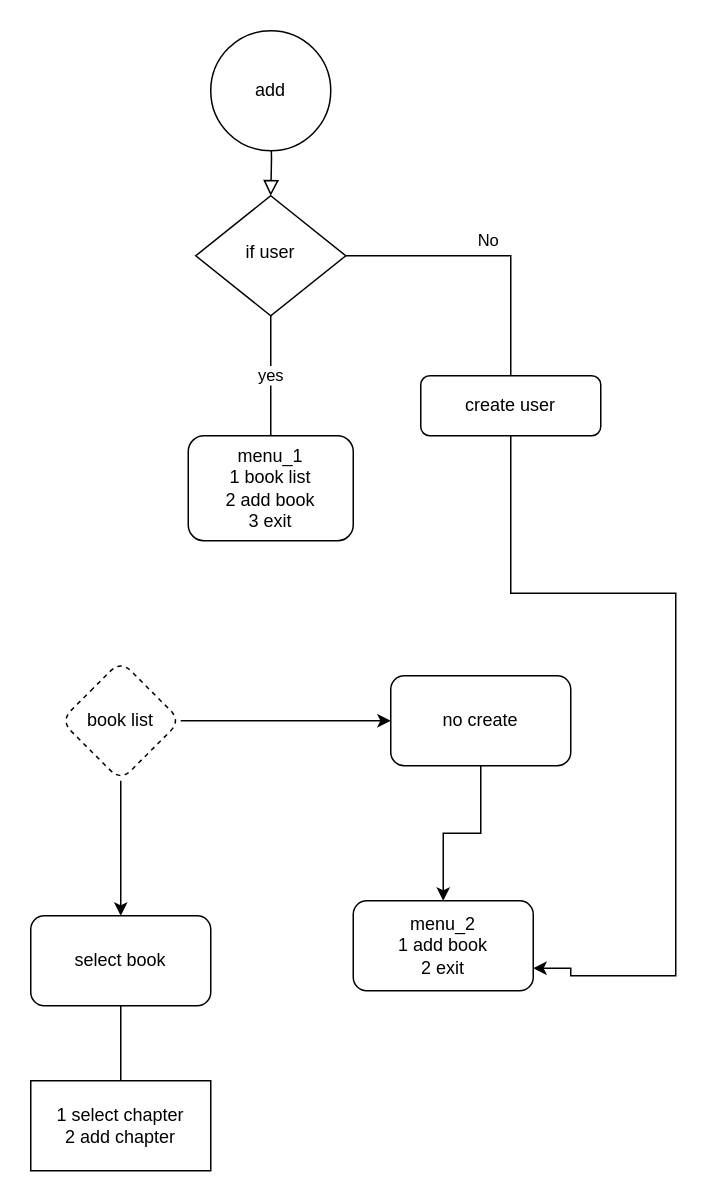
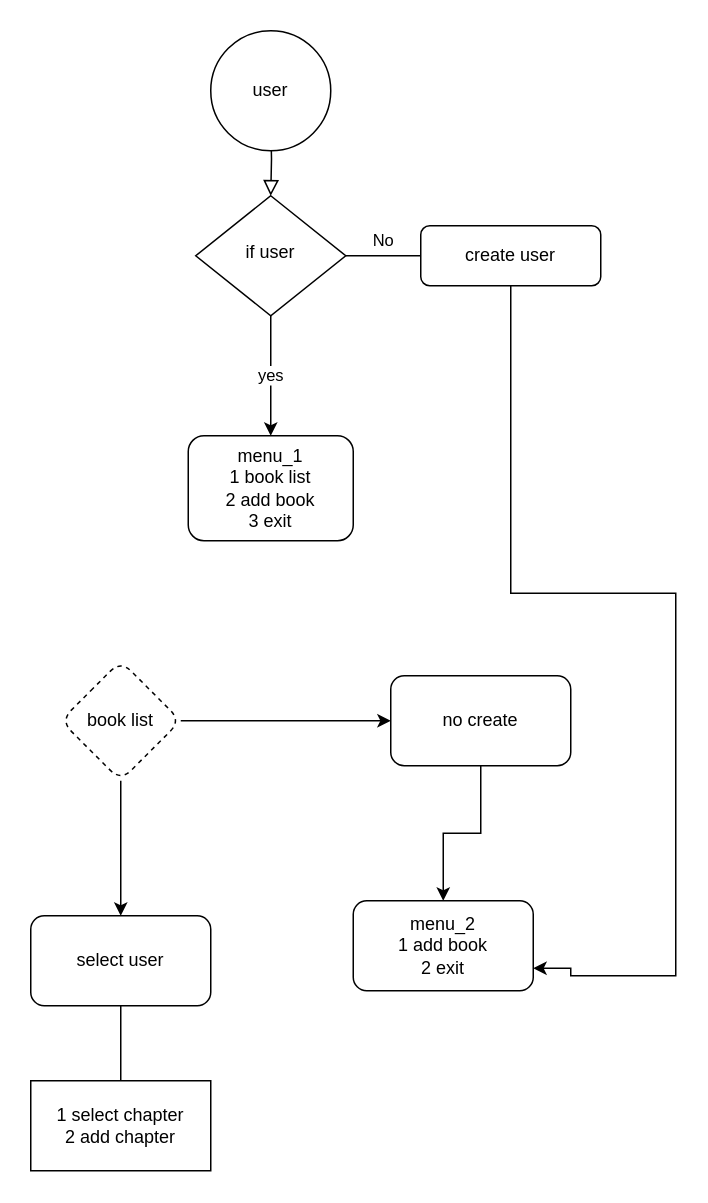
- <mxCell id="17" value="add&lt;br&gt;" style="ellipse;whiteSpace=wrap;html=1;" vertex="1" parent="1"><mxGeometry x="140" y="20" width="80" height="80" as="geometry" /></mxCell>
+ <mxCell id="17" value="user&lt;br&gt;" style="ellipse;whiteSpace=wrap;html=1;" vertex="1" parent="1"><mxGeometry x="140" y="20" width="80" height="80" as="geometry" /></mxCell>
- <mxCell id="7" value="create user" style="rounded=1;whiteSpace=wrap;html=1;fontSize=12;glass=0;strokeWidth=1;shadow=0;" parent="1" vertex="1"><mxGeometry x="280" y="250" width="120" height="40" as="geometry" /></mxCell>
+ <mxCell id="7" value="create user" style="rounded=1;whiteSpace=wrap;html=1;fontSize=12;glass=0;strokeWidth=1;shadow=0;" parent="1" vertex="1"><mxGeometry x="280" y="150" width="120" height="40" as="geometry" /></mxCell>
- <mxCell id="4" value="yes&lt;br&gt;" style="edgeStyle=orthogonalEdgeStyle;rounded=0;orthogonalLoop=1;jettySize=auto;html=1;exitX=0.5;exitY=1;exitDx=0;exitDy=0;entryX=0.5;entryY=0;entryDx=0;entryDy=0;endArrow=none;" edge="1" parent="1" source="5" target="8"><mxGeometry relative="1" as="geometry" /></mxCell>
+ <mxCell id="4" value="yes&lt;br&gt;" style="edgeStyle=orthogonalEdgeStyle;rounded=0;orthogonalLoop=1;jettySize=auto;html=1;exitX=0.5;exitY=1;exitDx=0;exitDy=0;entryX=0.5;entryY=0;entryDx=0;entryDy=0;" edge="1" parent="1" source="5" target="8"><mxGeometry relative="1" as="geometry" /></mxCell>
- <mxCell id="16" value="select book" style="whiteSpace=wrap;html=1;rounded=1;glass=0;strokeWidth=1;shadow=0;" vertex="1" parent="1"><mxGeometry x="20" y="610" width="120" height="60" as="geometry" /></mxCell>
+ <mxCell id="16" value="select user" style="whiteSpace=wrap;html=1;rounded=1;glass=0;strokeWidth=1;shadow=0;" vertex="1" parent="1"><mxGeometry x="20" y="610" width="120" height="60" as="geometry" /></mxCell>
